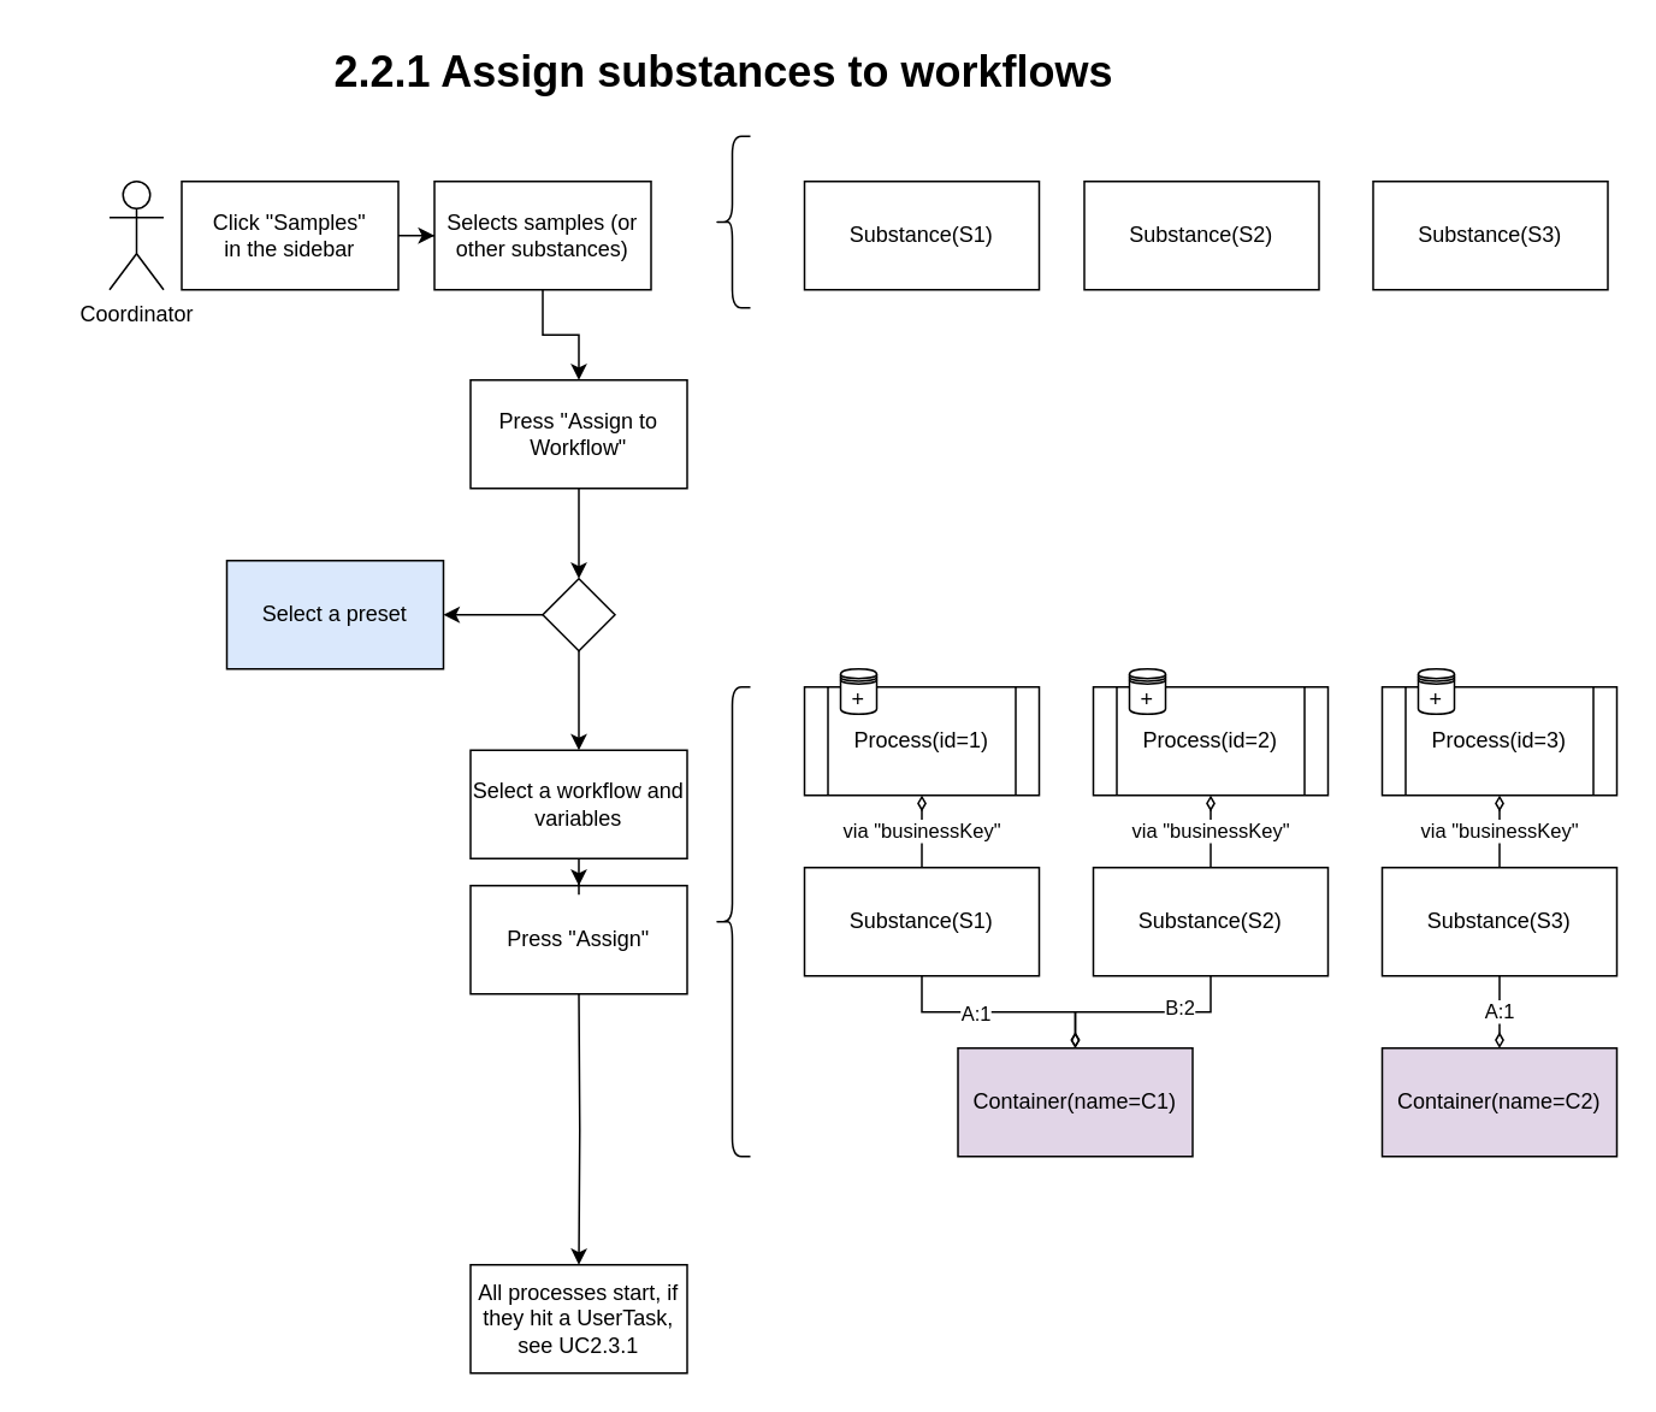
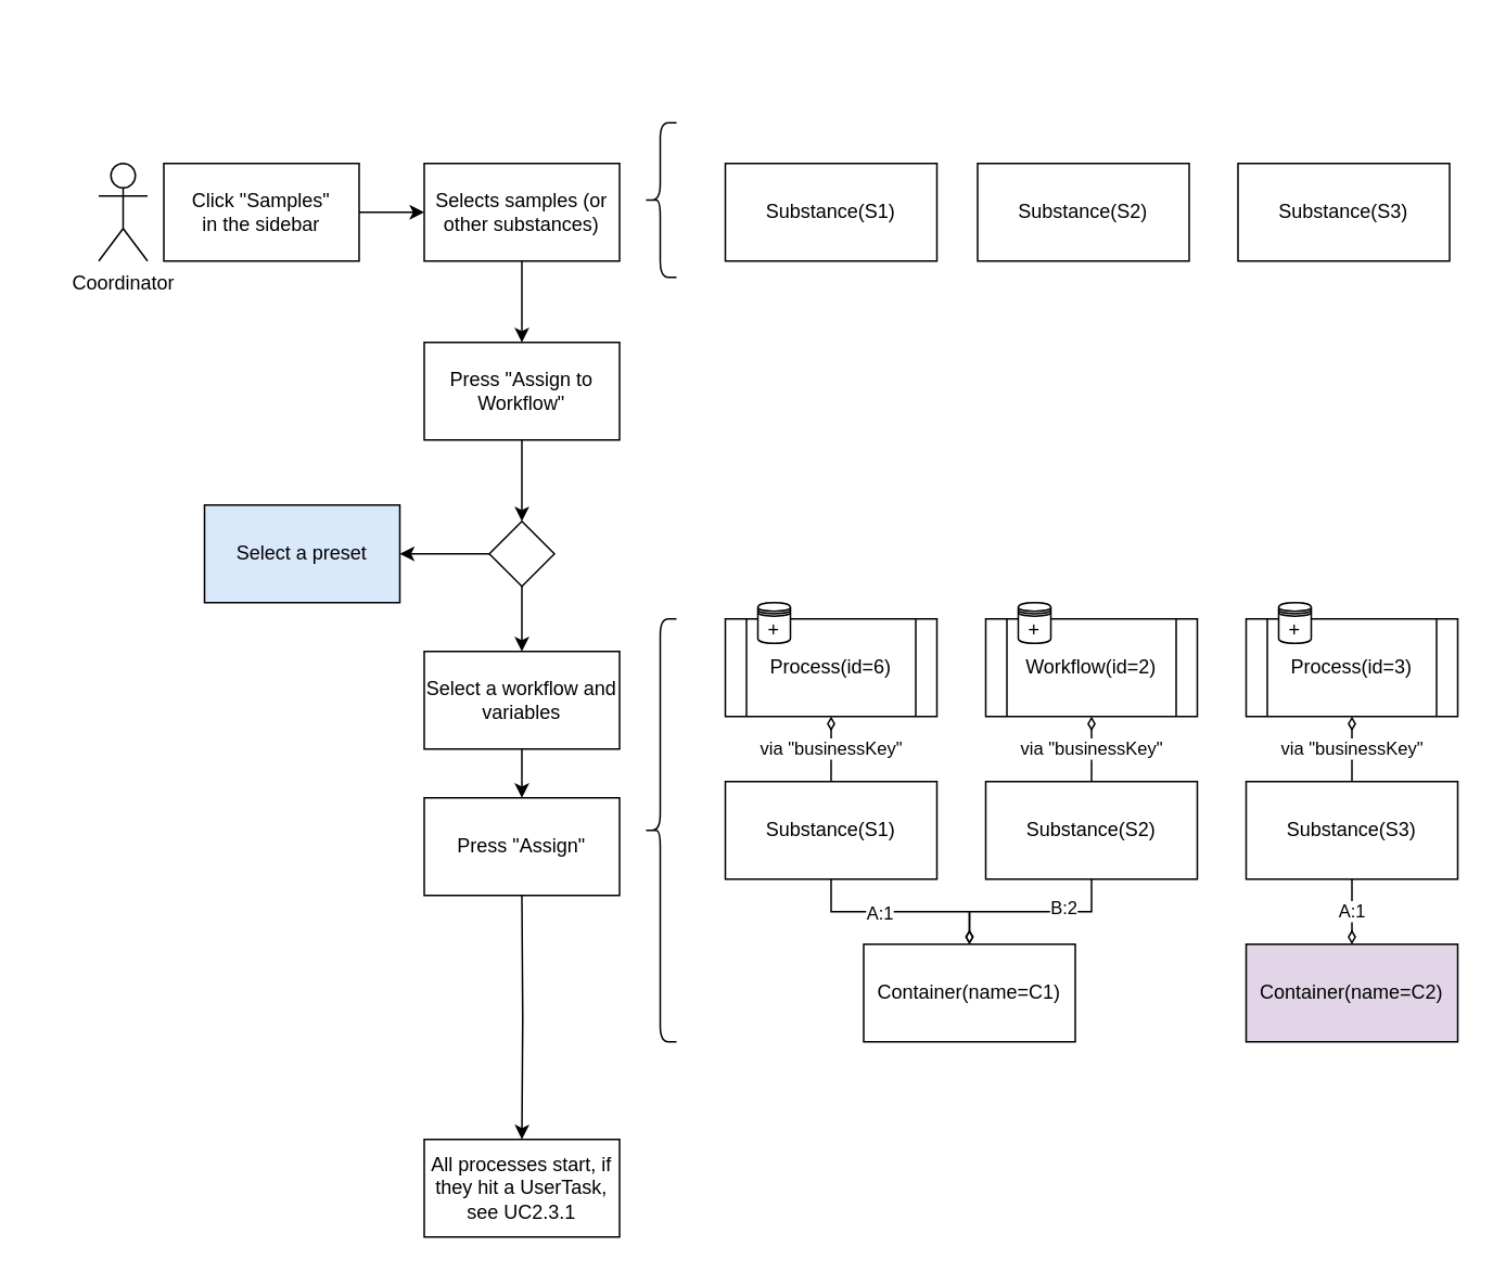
- <mxCell id="42" value="2.2.1 Assign substances to workflows" style="text;strokeColor=none;fillColor=none;html=1;fontSize=24;fontStyle=1;verticalAlign=middle;align=center;" vertex="1" parent="1"><mxGeometry x="20" y="20" width="760" height="40" as="geometry" /></mxCell>
- <mxCell id="4" value="Selects samples (or other substances)" style="rounded=0;whiteSpace=wrap;html=1;fontSize=12;" vertex="1" parent="1"><mxGeometry x="240" y="100" width="120" height="60" as="geometry" /></mxCell>
+ <mxCell id="4" value="Selects samples (or other substances)" style="rounded=0;whiteSpace=wrap;html=1;fontSize=12;" vertex="1" parent="1"><mxGeometry x="260" y="100" width="120" height="60" as="geometry" /></mxCell>
- <mxCell id="18" value="Process(id=1)" style="shape=process;whiteSpace=wrap;html=1;backgroundOutline=1;fontSize=12;fillColor=#FFFFFF;" vertex="1" parent="1"><mxGeometry x="445" y="380" width="130" height="60" as="geometry" /></mxCell>
+ <mxCell id="18" value="Process(id=6)" style="shape=process;whiteSpace=wrap;html=1;backgroundOutline=1;fontSize=12;fillColor=#FFFFFF;" vertex="1" parent="1"><mxGeometry x="445" y="380" width="130" height="60" as="geometry" /></mxCell>
- <mxCell id="20" value="Process(id=2)" style="shape=process;whiteSpace=wrap;html=1;backgroundOutline=1;fontSize=12;fillColor=#FFFFFF;" vertex="1" parent="1"><mxGeometry x="605" y="380" width="130" height="60" as="geometry" /></mxCell>
+ <mxCell id="20" value="Workflow(id=2)" style="shape=process;whiteSpace=wrap;html=1;backgroundOutline=1;fontSize=12;fillColor=#FFFFFF;" vertex="1" parent="1"><mxGeometry x="605" y="380" width="130" height="60" as="geometry" /></mxCell>
- <mxCell id="15" value="Select a workflow and variables" style="whiteSpace=wrap;html=1;rounded=0;" vertex="1" parent="1"><mxGeometry x="260" y="415" width="120" height="60" as="geometry" /></mxCell>
+ <mxCell id="15" value="Select a workflow and variables" style="whiteSpace=wrap;html=1;rounded=0;" vertex="1" parent="1"><mxGeometry x="260" y="400" width="120" height="60" as="geometry" /></mxCell>
- <mxCell id="28" value="Container(name=C1)" style="rounded=0;whiteSpace=wrap;html=1;fontSize=12;fillColor=#e1d5e7;" vertex="1" parent="1"><mxGeometry x="530" y="580" width="130" height="60" as="geometry" /></mxCell>
+ <mxCell id="28" value="Container(name=C1)" style="rounded=0;whiteSpace=wrap;html=1;fontSize=12;" vertex="1" parent="1"><mxGeometry x="530" y="580" width="130" height="60" as="geometry" /></mxCell>
